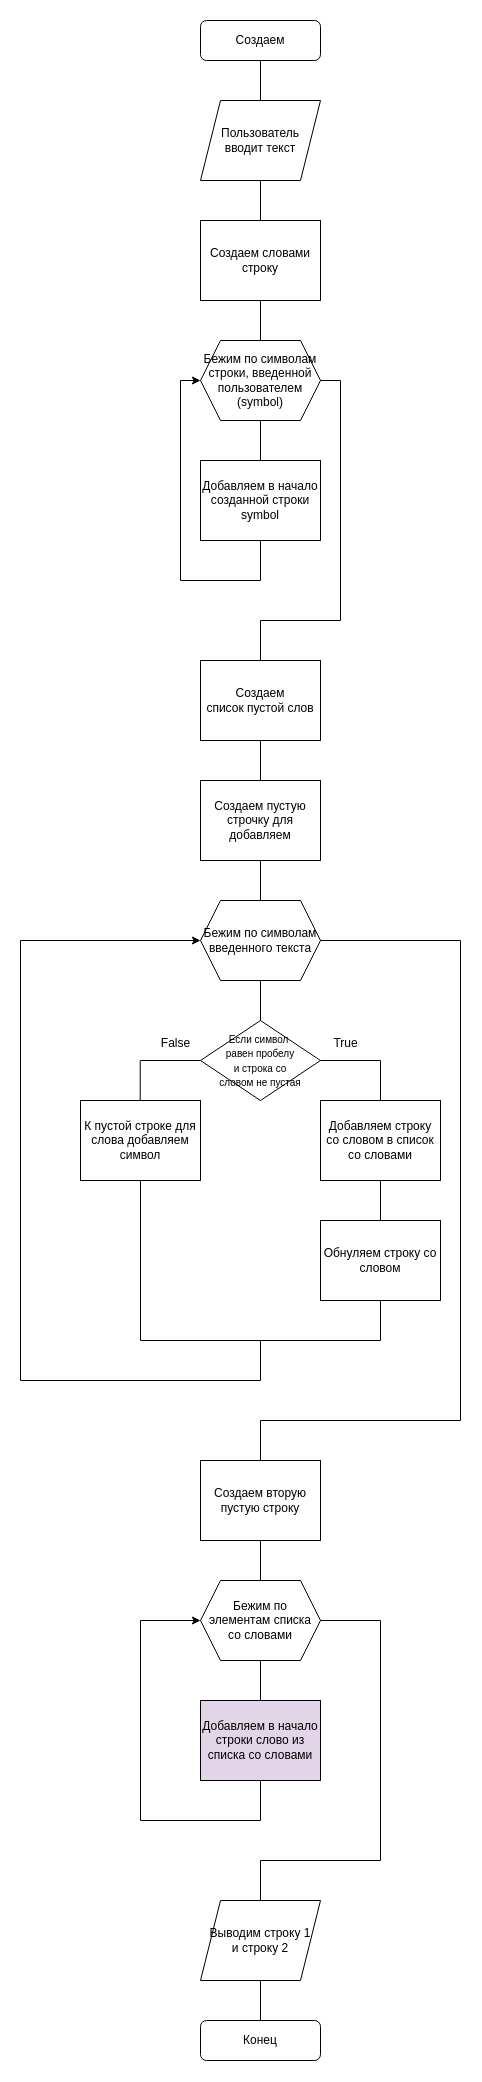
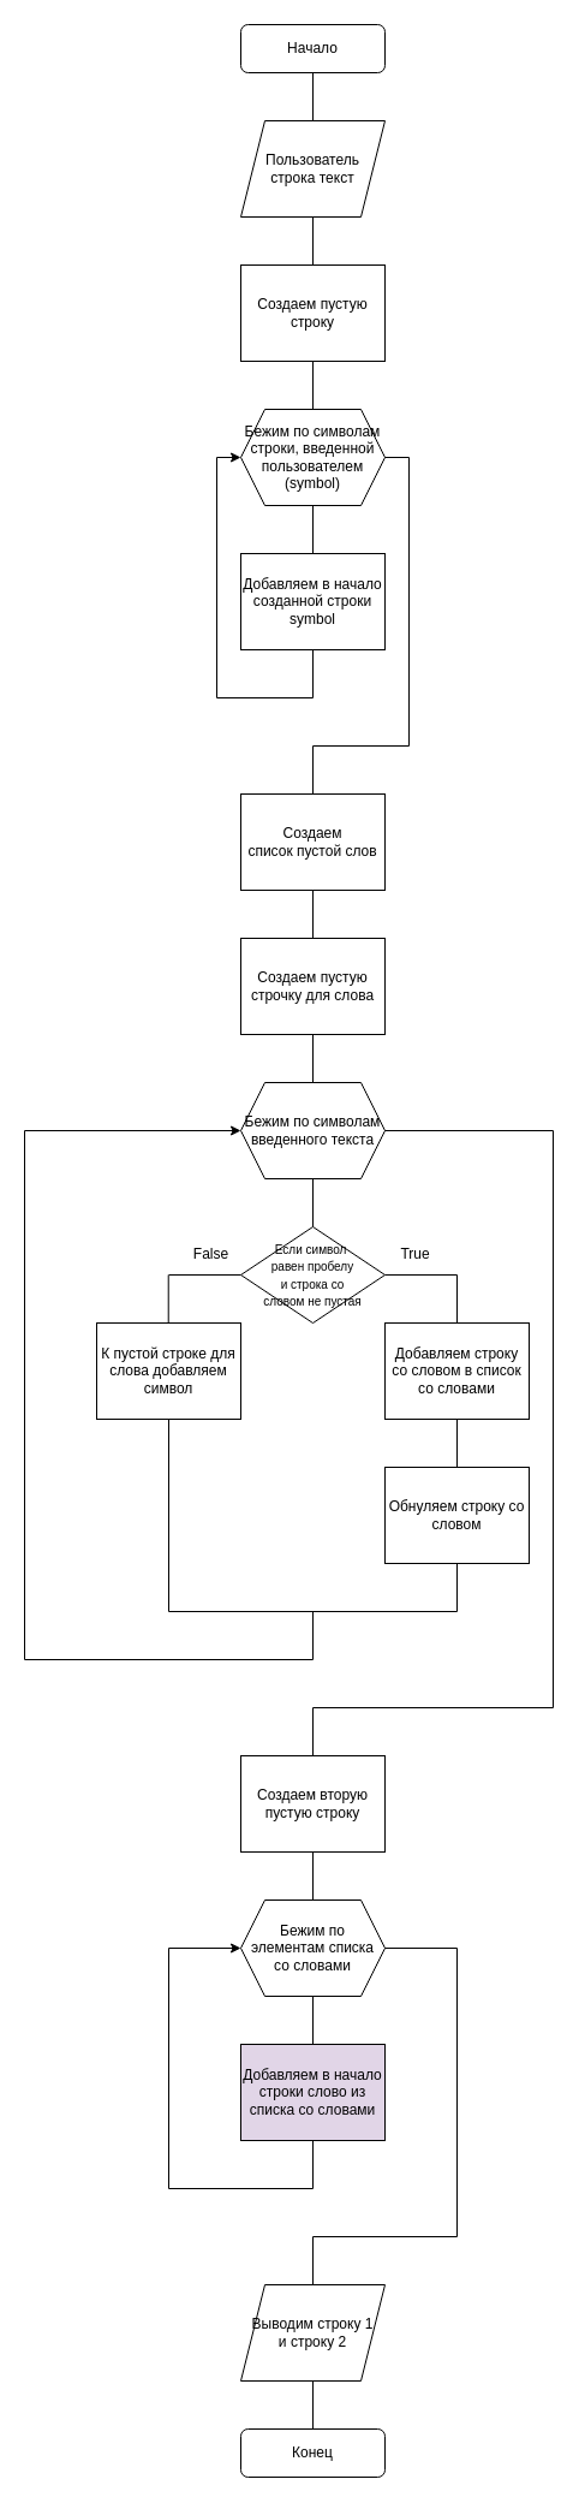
- <mxCell id="2" value="Создаем" style="rounded=1;whiteSpace=wrap;html=1;" vertex="1" parent="1"><mxGeometry x="200" y="20" width="120" height="40" as="geometry" /></mxCell>
+ <mxCell id="2" value="Начало" style="rounded=1;whiteSpace=wrap;html=1;" vertex="1" parent="1"><mxGeometry x="200" y="20" width="120" height="40" as="geometry" /></mxCell>
- <mxCell id="3" value="Пользователь&lt;br&gt;вводит текст" style="shape=parallelogram;perimeter=parallelogramPerimeter;whiteSpace=wrap;html=1;fixedSize=1;" vertex="1" parent="1"><mxGeometry x="200" y="100" width="120" height="80" as="geometry" /></mxCell>
+ <mxCell id="3" value="Пользователь&lt;br&gt;строка текст" style="shape=parallelogram;perimeter=parallelogramPerimeter;whiteSpace=wrap;html=1;fixedSize=1;" vertex="1" parent="1"><mxGeometry x="200" y="100" width="120" height="80" as="geometry" /></mxCell>
- <mxCell id="6" value="Создаем словами строку" style="rounded=0;whiteSpace=wrap;html=1;" vertex="1" parent="1"><mxGeometry x="200" y="220" width="120" height="80" as="geometry" /></mxCell>
+ <mxCell id="6" value="Создаем пустую строку" style="rounded=0;whiteSpace=wrap;html=1;" vertex="1" parent="1"><mxGeometry x="200" y="220" width="120" height="80" as="geometry" /></mxCell>
- <mxCell id="22" value="Создаем пустую строчку для добавляем" style="rounded=0;whiteSpace=wrap;html=1;" vertex="1" parent="1"><mxGeometry x="200" y="780" width="120" height="80" as="geometry" /></mxCell>
+ <mxCell id="22" value="Создаем пустую строчку для слова" style="rounded=0;whiteSpace=wrap;html=1;" vertex="1" parent="1"><mxGeometry x="200" y="780" width="120" height="80" as="geometry" /></mxCell>
